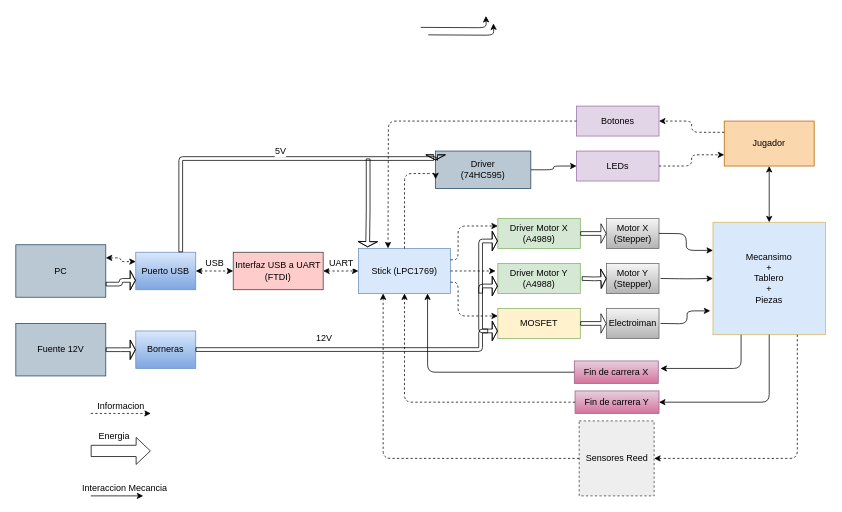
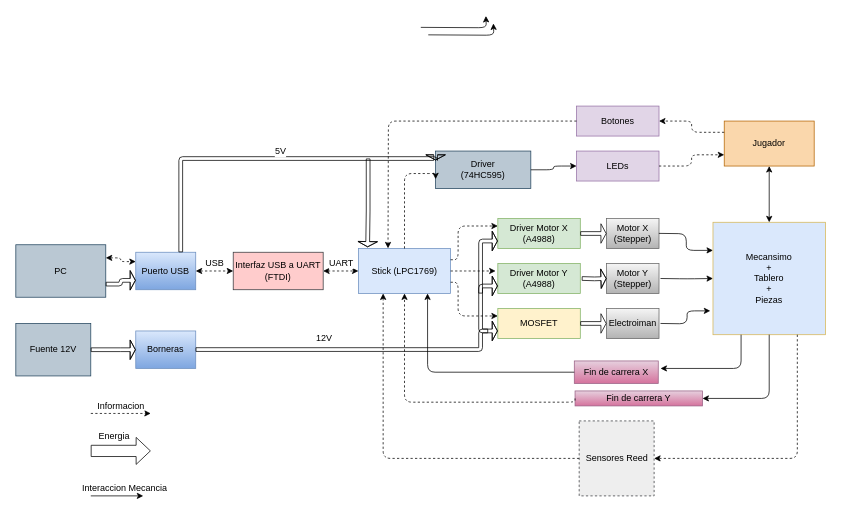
- <mxCell id="4" value="&lt;div&gt;Driver Motor X&lt;/div&gt;&lt;div&gt;(A4989)&lt;/div&gt;" style="rounded=0;whiteSpace=wrap;html=1;fillColor=#d5e8d4;strokeColor=#82b366;" vertex="1" parent="1"><mxGeometry x="663" y="291" width="110" height="40" as="geometry" /></mxCell>
+ <mxCell id="4" value="&lt;div&gt;Driver Motor X&lt;/div&gt;&lt;div&gt;(A4988)&lt;/div&gt;" style="rounded=0;whiteSpace=wrap;html=1;fillColor=#d5e8d4;strokeColor=#82b366;" vertex="1" parent="1"><mxGeometry x="663" y="291" width="110" height="40" as="geometry" /></mxCell>
- <mxCell id="13" value="&lt;div&gt;Fuente 12V&lt;/div&gt;" style="rounded=0;whiteSpace=wrap;html=1;fillColor=#bac8d3;strokeColor=#23445d;" vertex="1" parent="1"><mxGeometry x="20" y="431" width="120" height="70" as="geometry" /></mxCell>
+ <mxCell id="13" value="&lt;div&gt;Fuente 12V&lt;/div&gt;" style="rounded=0;whiteSpace=wrap;html=1;fillColor=#bac8d3;strokeColor=#23445d;" vertex="1" parent="1"><mxGeometry x="20" y="431" width="100" height="70" as="geometry" /></mxCell>
- <mxCell id="59" value="&lt;div&gt;Fin de carrera Y&lt;/div&gt;" style="rounded=0;whiteSpace=wrap;html=1;gradientColor=#d5739d;fillColor=#e6d0de;strokeColor=#996185;" vertex="1" parent="1"><mxGeometry x="766" y="521" width="112" height="30" as="geometry" /></mxCell>
+ <mxCell id="59" value="&lt;div&gt;Fin de carrera Y&lt;/div&gt;" style="rounded=0;whiteSpace=wrap;html=1;gradientColor=#d5739d;fillColor=#e6d0de;strokeColor=#996185;" vertex="1" parent="1"><mxGeometry x="766" y="521" width="170" height="20" as="geometry" /></mxCell>
